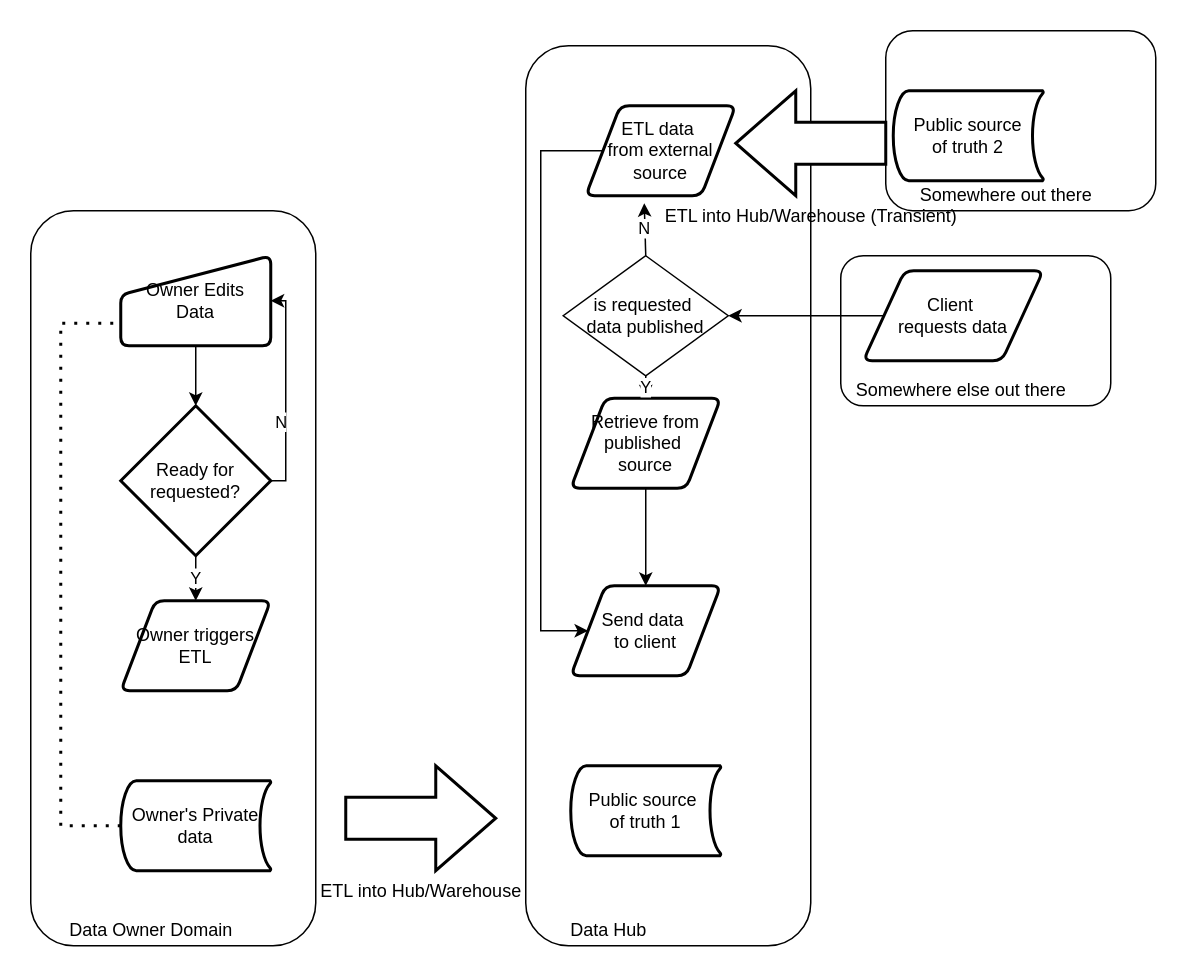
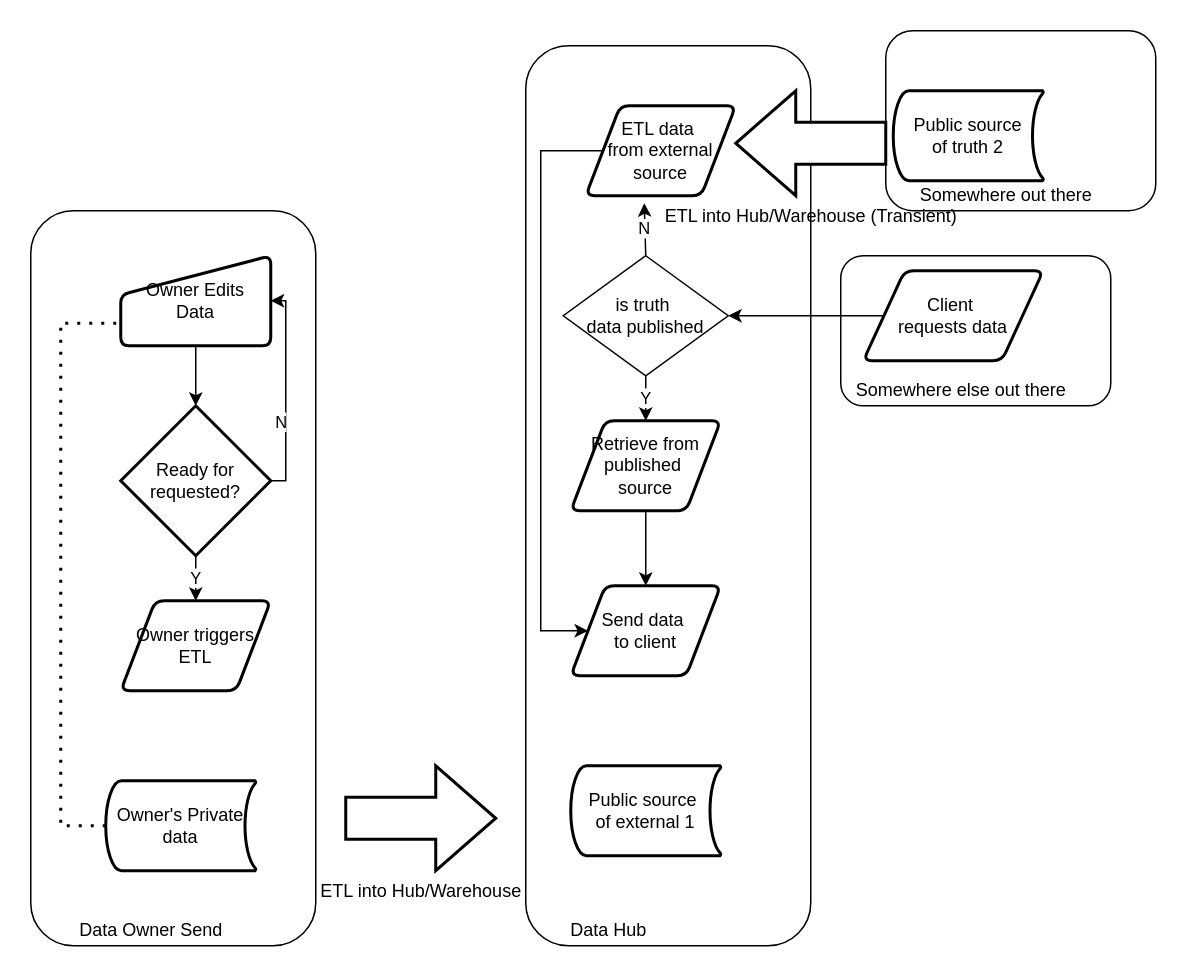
- <mxCell id="13" value="is requested&amp;nbsp;&lt;br&gt;data published" style="rhombus;whiteSpace=wrap;html=1;fontColor=default;strokeColor=default;fillColor=default;" parent="1" vertex="1"><mxGeometry x="375" y="170" width="110" height="80" as="geometry" /></mxCell>
+ <mxCell id="13" value="is truth&amp;nbsp;&lt;br&gt;data published" style="rhombus;whiteSpace=wrap;html=1;fontColor=default;strokeColor=default;fillColor=default;" parent="1" vertex="1"><mxGeometry x="375" y="170" width="110" height="80" as="geometry" /></mxCell>
- <mxCell id="14" value="Retrieve from&lt;br&gt;published&amp;nbsp;&lt;br&gt;source" style="shape=parallelogram;html=1;strokeWidth=2;perimeter=parallelogramPerimeter;whiteSpace=wrap;rounded=1;arcSize=12;size=0.23;fontColor=default;fillColor=default;strokeColor=default;" parent="1" vertex="1"><mxGeometry x="380" y="265" width="100" height="60" as="geometry" /></mxCell>
+ <mxCell id="14" value="Retrieve from&lt;br&gt;published&amp;nbsp;&lt;br&gt;source" style="shape=parallelogram;html=1;strokeWidth=2;perimeter=parallelogramPerimeter;whiteSpace=wrap;rounded=1;arcSize=12;size=0.23;fontColor=default;fillColor=default;strokeColor=default;" parent="1" vertex="1"><mxGeometry x="380" y="280" width="100" height="60" as="geometry" /></mxCell>
- <mxCell id="11" value="Public source&amp;nbsp;&lt;br&gt;of truth 1" style="strokeWidth=2;html=1;shape=mxgraph.flowchart.stored_data;whiteSpace=wrap;fontColor=default;fillColor=default;strokeColor=default;" parent="1" vertex="1"><mxGeometry x="380" y="510" width="100" height="60" as="geometry" /></mxCell>
+ <mxCell id="11" value="Public source&amp;nbsp;&lt;br&gt;of external 1" style="strokeWidth=2;html=1;shape=mxgraph.flowchart.stored_data;whiteSpace=wrap;fontColor=default;fillColor=default;strokeColor=default;" parent="1" vertex="1"><mxGeometry x="380" y="510" width="100" height="60" as="geometry" /></mxCell>
- <mxCell id="9" value="Owner's Private data" style="strokeWidth=2;html=1;shape=mxgraph.flowchart.stored_data;whiteSpace=wrap;fontColor=default;fillColor=default;strokeColor=default;" parent="1" vertex="1"><mxGeometry x="80" y="520" width="100" height="60" as="geometry" /></mxCell>
+ <mxCell id="9" value="Owner's Private data" style="strokeWidth=2;html=1;shape=mxgraph.flowchart.stored_data;whiteSpace=wrap;fontColor=default;fillColor=default;strokeColor=default;" parent="1" vertex="1"><mxGeometry x="70" y="520" width="100" height="60" as="geometry" /></mxCell>
- <mxCell id="23" value="Data Owner Domain" style="text;html=1;resizable=0;autosize=1;align=center;verticalAlign=middle;points=[];fillColor=none;strokeColor=none;rounded=0;fontColor=default;" parent="1" vertex="1"><mxGeometry x="40" y="610" width="120" height="20" as="geometry" /></mxCell>
+ <mxCell id="23" value="Data Owner Send" style="text;html=1;resizable=0;autosize=1;align=center;verticalAlign=middle;points=[];fillColor=none;strokeColor=none;rounded=0;fontColor=default;" parent="1" vertex="1"><mxGeometry x="40" y="610" width="120" height="20" as="geometry" /></mxCell>
